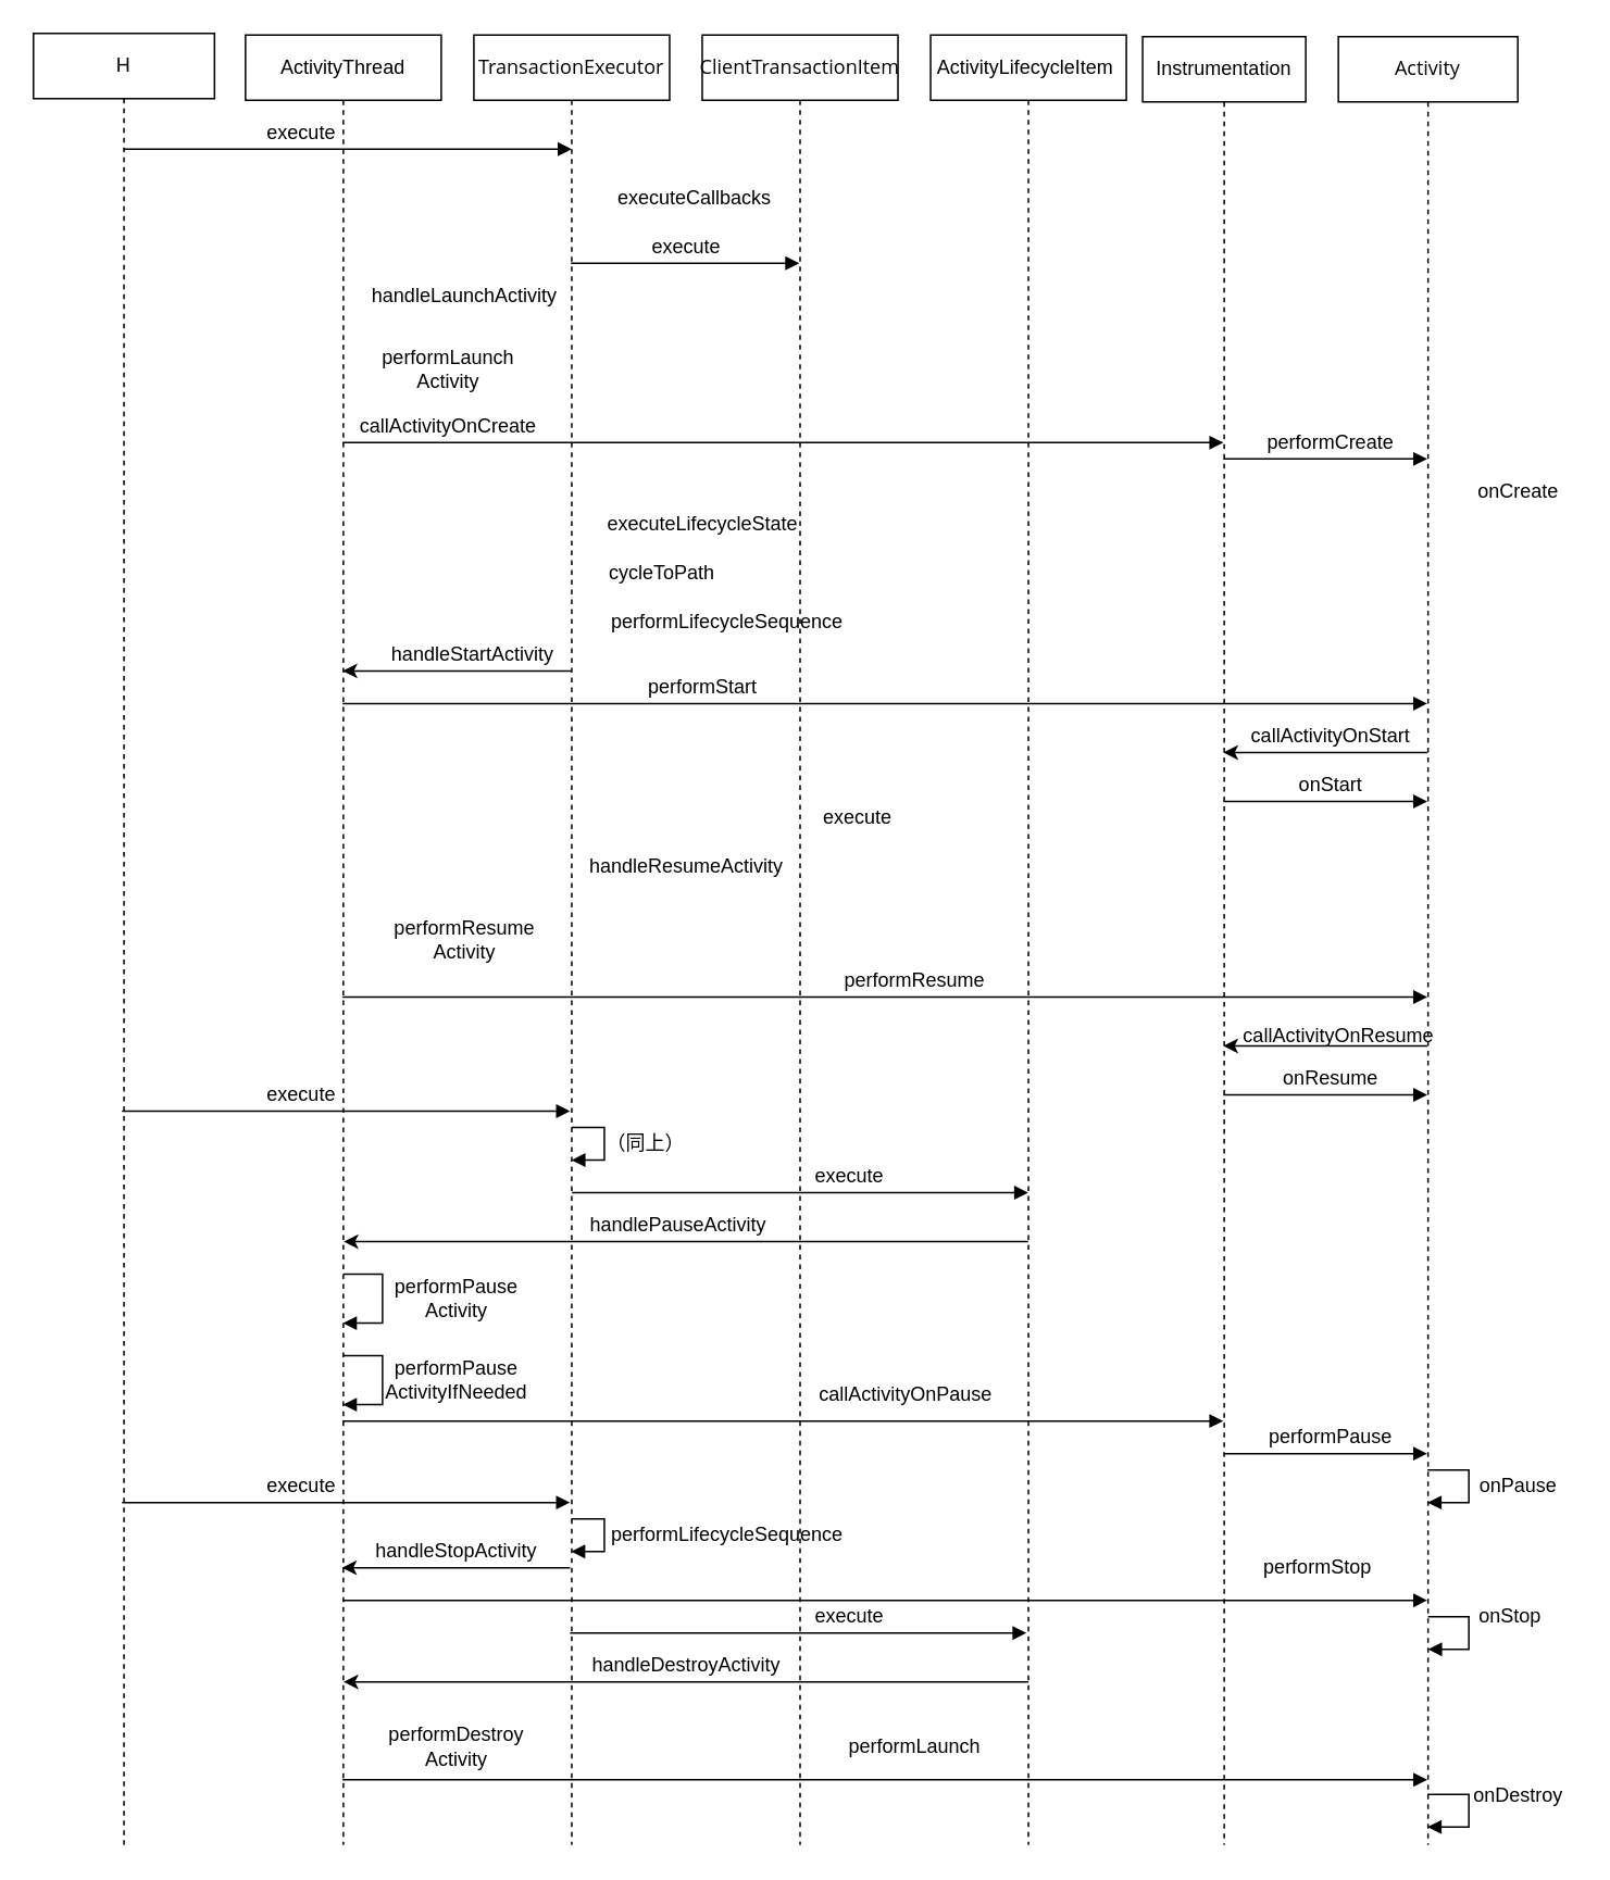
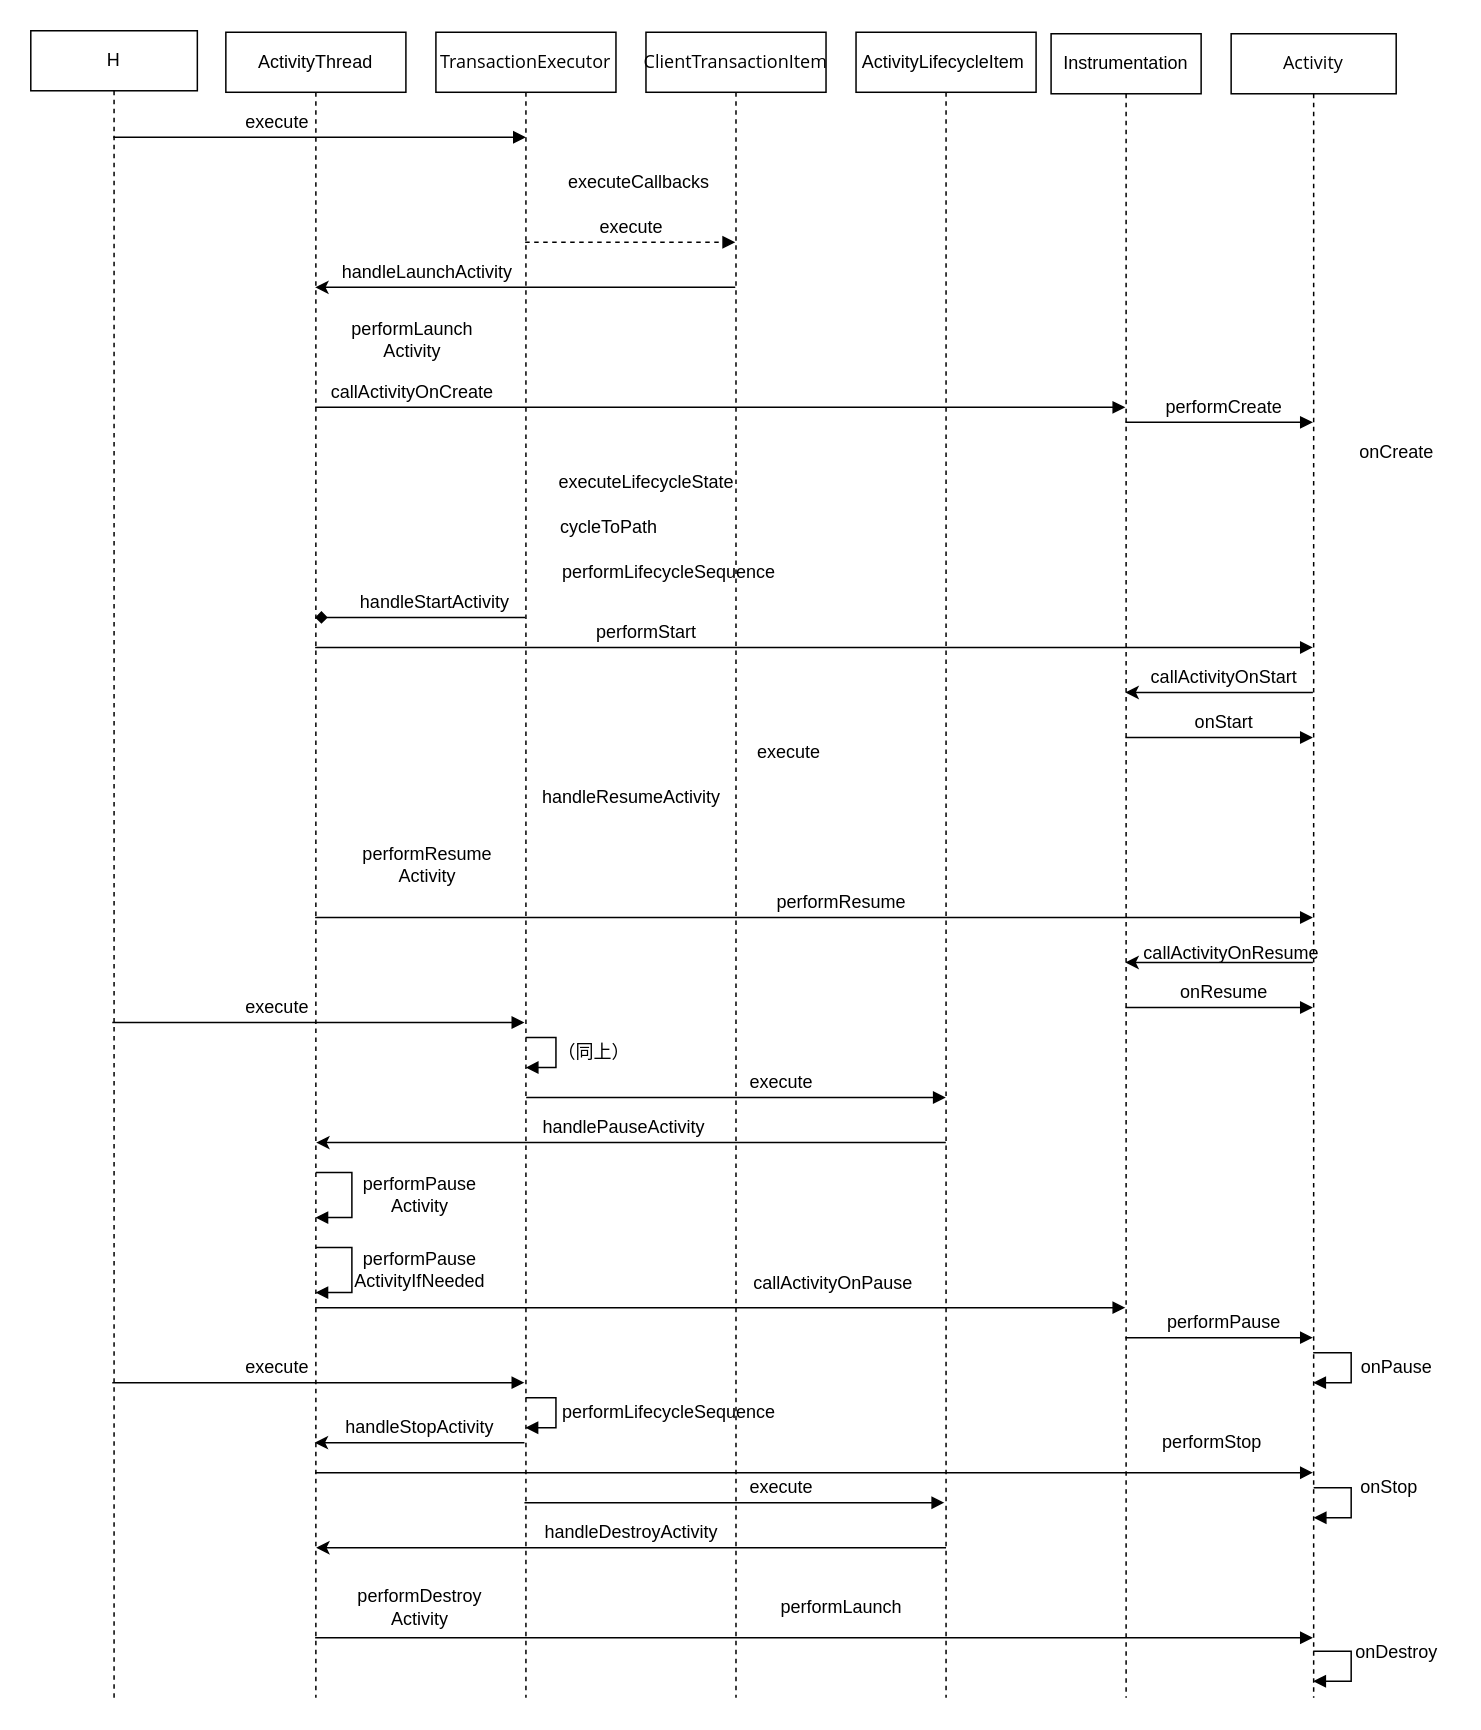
- <mxCell id="32" value="" style="html=1;verticalAlign=bottom;endArrow=block;" parent="1" source="5" target="8" edge="1"><mxGeometry width="80" relative="1" as="geometry"><mxPoint x="400" y="161" as="sourcePoint" /><mxPoint x="575" y="161" as="targetPoint" /><Array as="points"><mxPoint x="430" y="161" /></Array></mxGeometry></mxCell>
+ <mxCell id="32" value="" style="html=1;verticalAlign=bottom;endArrow=block;dashed=1;" parent="1" source="5" target="8" edge="1"><mxGeometry width="80" relative="1" as="geometry"><mxPoint x="400" y="161" as="sourcePoint" /><mxPoint x="575" y="161" as="targetPoint" /><Array as="points"><mxPoint x="430" y="161" /></Array></mxGeometry></mxCell>
+ <mxCell id="10" value="" style="endArrow=classic;html=1;" parent="1" source="8" target="2" edge="1"><mxGeometry width="50" height="50" relative="1" as="geometry"><mxPoint x="290" y="421" as="sourcePoint" /><mxPoint x="120" y="371" as="targetPoint" /><Array as="points"><mxPoint x="490" y="191" /><mxPoint x="410" y="191" /><mxPoint x="340" y="191" /></Array></mxGeometry></mxCell>
- <mxCell id="28" value="" style="endArrow=classic;html=1;" parent="1" source="5" target="2" edge="1"><mxGeometry width="50" height="50" relative="1" as="geometry"><mxPoint x="694.5" y="341" as="sourcePoint" /><mxPoint x="100" y="531" as="targetPoint" /><Array as="points"><mxPoint x="310" y="411" /></Array></mxGeometry></mxCell>
+ <mxCell id="28" value="" style="endArrow=diamond;html=1;" parent="1" source="5" target="2" edge="1"><mxGeometry width="50" height="50" relative="1" as="geometry"><mxPoint x="694.5" y="341" as="sourcePoint" /><mxPoint x="100" y="531" as="targetPoint" /><Array as="points"><mxPoint x="310" y="411" /></Array></mxGeometry></mxCell>
